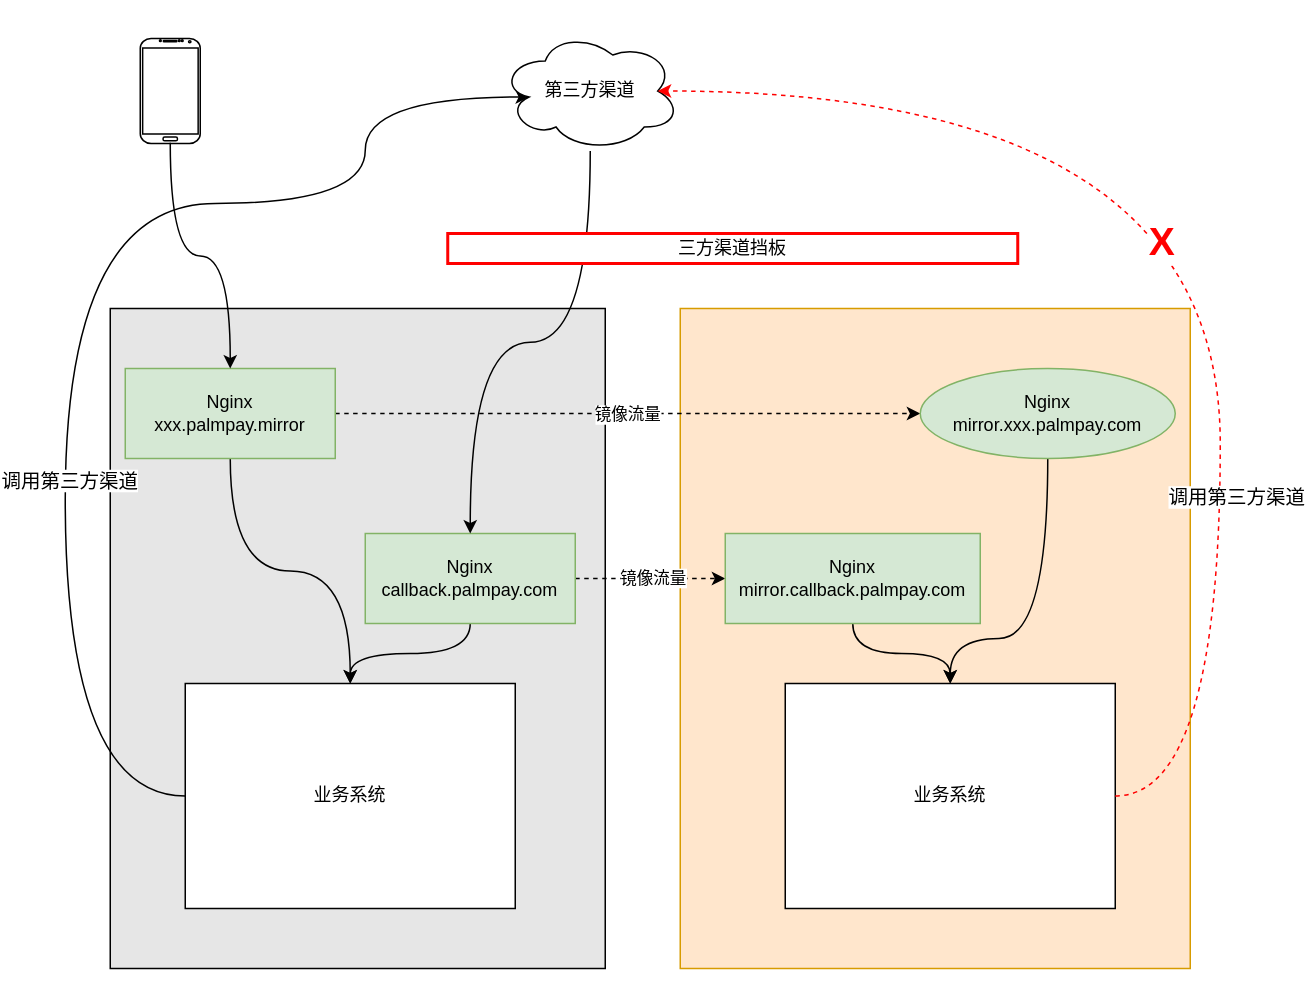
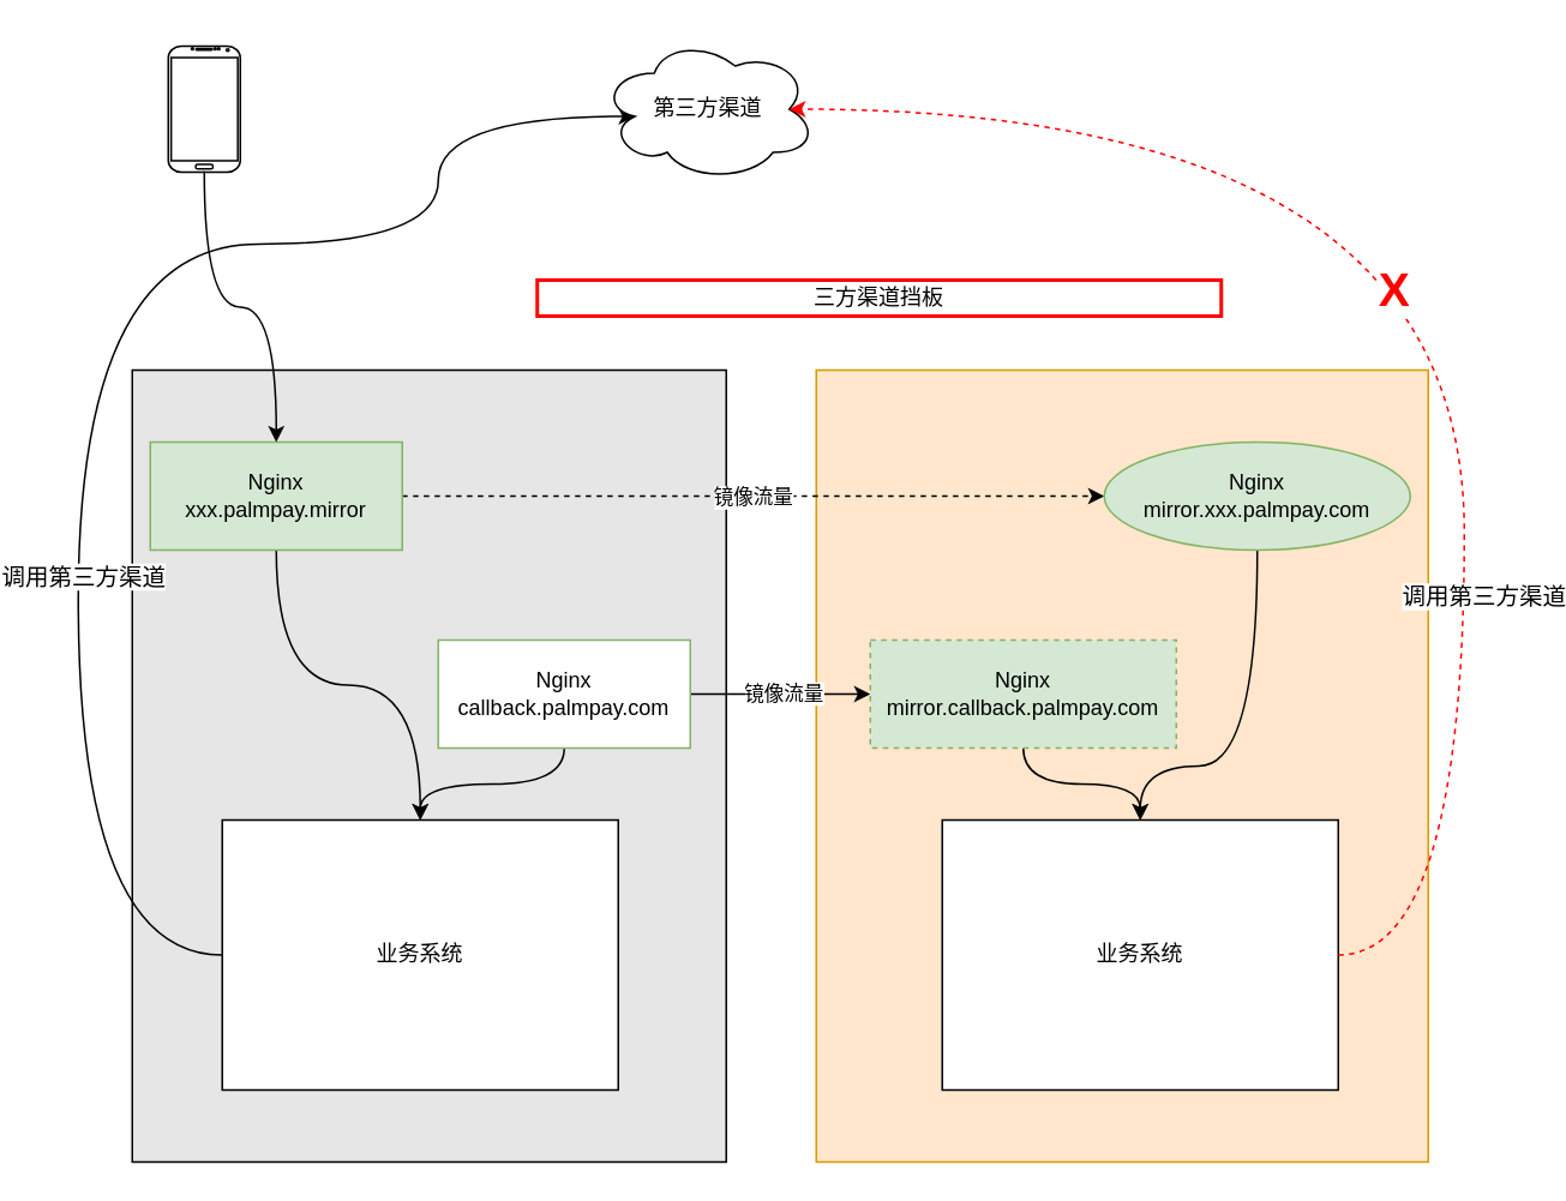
- <mxCell id="22" style="edgeStyle=orthogonalEdgeStyle;curved=1;rounded=0;orthogonalLoop=1;jettySize=auto;html=1;entryX=0.5;entryY=0;entryDx=0;entryDy=0;" edge="1" parent="1" source="23" target="15"><mxGeometry relative="1" as="geometry" /></mxCell>
- <mxCell id="15" value="Nginx&lt;br&gt;callback.palmpay.com" style="rounded=0;whiteSpace=wrap;html=1;strokeColor=#82b366;fillColor=#d5e8d4;" vertex="1" parent="1"><mxGeometry x="220" y="355" width="140" height="60" as="geometry" /></mxCell>
+ <mxCell id="15" value="Nginx&lt;br&gt;callback.palmpay.com" style="rounded=0;whiteSpace=wrap;html=1;strokeColor=#82b366;fillColor=#ffffff;" vertex="1" parent="1"><mxGeometry x="220" y="355" width="140" height="60" as="geometry" /></mxCell>
- <mxCell id="12" style="edgeStyle=orthogonalEdgeStyle;curved=1;rounded=0;orthogonalLoop=1;jettySize=auto;html=1;entryX=0;entryY=0.5;entryDx=0;entryDy=0;dashed=1;" edge="1" parent="1" source="15" target="17"><mxGeometry relative="1" as="geometry" /></mxCell>
+ <mxCell id="12" style="edgeStyle=orthogonalEdgeStyle;curved=1;rounded=0;orthogonalLoop=1;jettySize=auto;html=1;entryX=0;entryY=0.5;entryDx=0;entryDy=0;dashed=0;" edge="1" parent="1" source="15" target="17"><mxGeometry relative="1" as="geometry" /></mxCell>
- <mxCell id="17" value="Nginx&lt;br&gt;mirror.callback.palmpay.com" style="rounded=0;whiteSpace=wrap;html=1;strokeColor=#82b366;fillColor=#d5e8d4;" vertex="1" parent="1"><mxGeometry x="460" y="355" width="170" height="60" as="geometry" /></mxCell>
+ <mxCell id="17" value="Nginx&lt;br&gt;mirror.callback.palmpay.com" style="rounded=0;whiteSpace=wrap;html=1;strokeColor=#82b366;fillColor=#d5e8d4;dashed=1;" vertex="1" parent="1"><mxGeometry x="460" y="355" width="170" height="60" as="geometry" /></mxCell>
